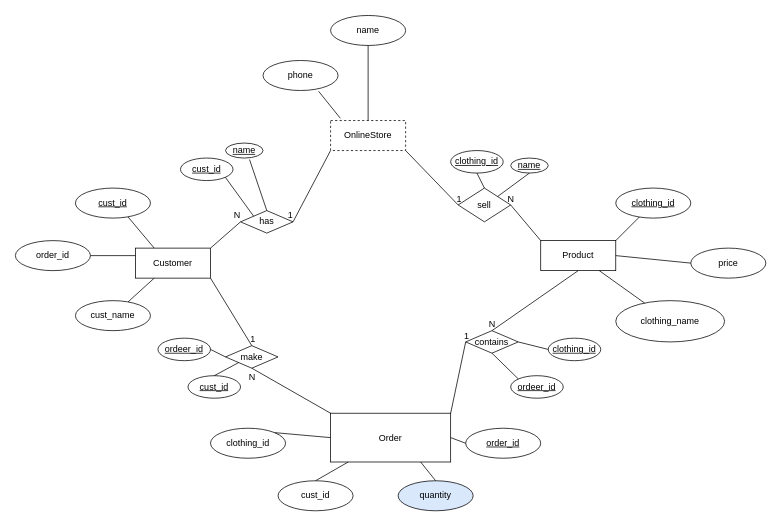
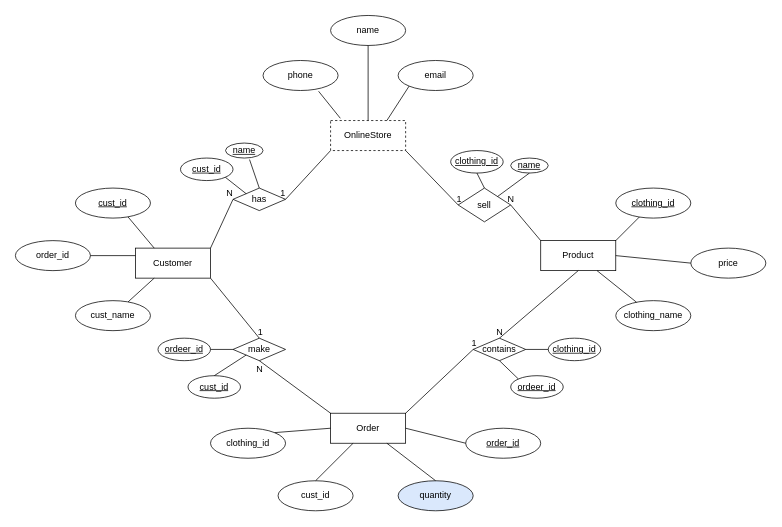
+ <mxCell id="12" value="email" style="ellipse;whiteSpace=wrap;html=1;align=center;" vertex="1" parent="1"><mxGeometry x="530" y="80" width="100" height="40" as="geometry" /></mxCell>
+ <mxCell id="28" value="" style="endArrow=none;html=1;rounded=0;exitX=0;exitY=1;exitDx=0;exitDy=0;entryX=0.75;entryY=0;entryDx=0;entryDy=0;" edge="1" parent="1" source="12" target="8"><mxGeometry relative="1" as="geometry"><mxPoint x="444" y="141" as="sourcePoint" /><mxPoint x="473" y="177" as="targetPoint" /></mxGeometry></mxCell>
- <mxCell id="20" value="has" style="shape=rhombus;perimeter=rhombusPerimeter;whiteSpace=wrap;html=1;align=center;" vertex="1" parent="1"><mxGeometry x="320" y="280" width="70" height="30" as="geometry" /></mxCell>
+ <mxCell id="20" value="has" style="shape=rhombus;perimeter=rhombusPerimeter;whiteSpace=wrap;html=1;align=center;" vertex="1" parent="1"><mxGeometry x="310" y="250" width="70" height="30" as="geometry" /></mxCell>
- <mxCell id="18" value="clothing_name" style="ellipse;whiteSpace=wrap;html=1;align=center;" vertex="1" parent="1"><mxGeometry x="820" y="400" width="145" height="55" as="geometry" /></mxCell>
+ <mxCell id="18" value="clothing_name" style="ellipse;whiteSpace=wrap;html=1;align=center;" vertex="1" parent="1"><mxGeometry x="820" y="400" width="100" height="40" as="geometry" /></mxCell>
- <mxCell id="22" value="contains" style="shape=rhombus;perimeter=rhombusPerimeter;whiteSpace=wrap;html=1;align=center;" vertex="1" parent="1"><mxGeometry x="620" y="440" width="70" height="30" as="geometry" /></mxCell>
+ <mxCell id="22" value="contains" style="shape=rhombus;perimeter=rhombusPerimeter;whiteSpace=wrap;html=1;align=center;" vertex="1" parent="1"><mxGeometry x="630" y="450" width="70" height="30" as="geometry" /></mxCell>
- <mxCell id="21" value="make" style="shape=rhombus;perimeter=rhombusPerimeter;whiteSpace=wrap;html=1;align=center;" vertex="1" parent="1"><mxGeometry x="300" y="460" width="70" height="30" as="geometry" /></mxCell>
+ <mxCell id="21" value="make" style="shape=rhombus;perimeter=rhombusPerimeter;whiteSpace=wrap;html=1;align=center;" vertex="1" parent="1"><mxGeometry x="310" y="450" width="70" height="30" as="geometry" /></mxCell>
- <mxCell id="3" value="Order" style="whiteSpace=wrap;html=1;align=center;" vertex="1" parent="1"><mxGeometry x="440" y="550" width="160" height="65" as="geometry" /></mxCell>
+ <mxCell id="3" value="Order" style="whiteSpace=wrap;html=1;align=center;" vertex="1" parent="1"><mxGeometry x="440" y="550" width="100" height="40" as="geometry" /></mxCell>
